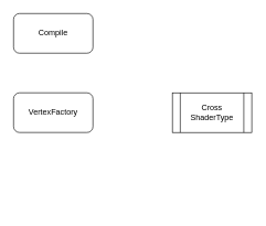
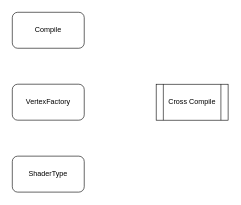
- <mxCell id="5" value="Cross ShaderType" style="shape=process;whiteSpace=wrap;html=1;backgroundOutline=1;" vertex="1" parent="1"><mxGeometry x="260" y="140" width="120" height="60" as="geometry" /></mxCell>
+ <mxCell id="5" value="Cross Compile" style="shape=process;whiteSpace=wrap;html=1;backgroundOutline=1;" vertex="1" parent="1"><mxGeometry x="260" y="140" width="120" height="60" as="geometry" /></mxCell>
+ <mxCell id="4" value="ShaderType" style="rounded=1;whiteSpace=wrap;html=1;" vertex="1" parent="1"><mxGeometry x="20" y="260" width="120" height="60" as="geometry" /></mxCell>
